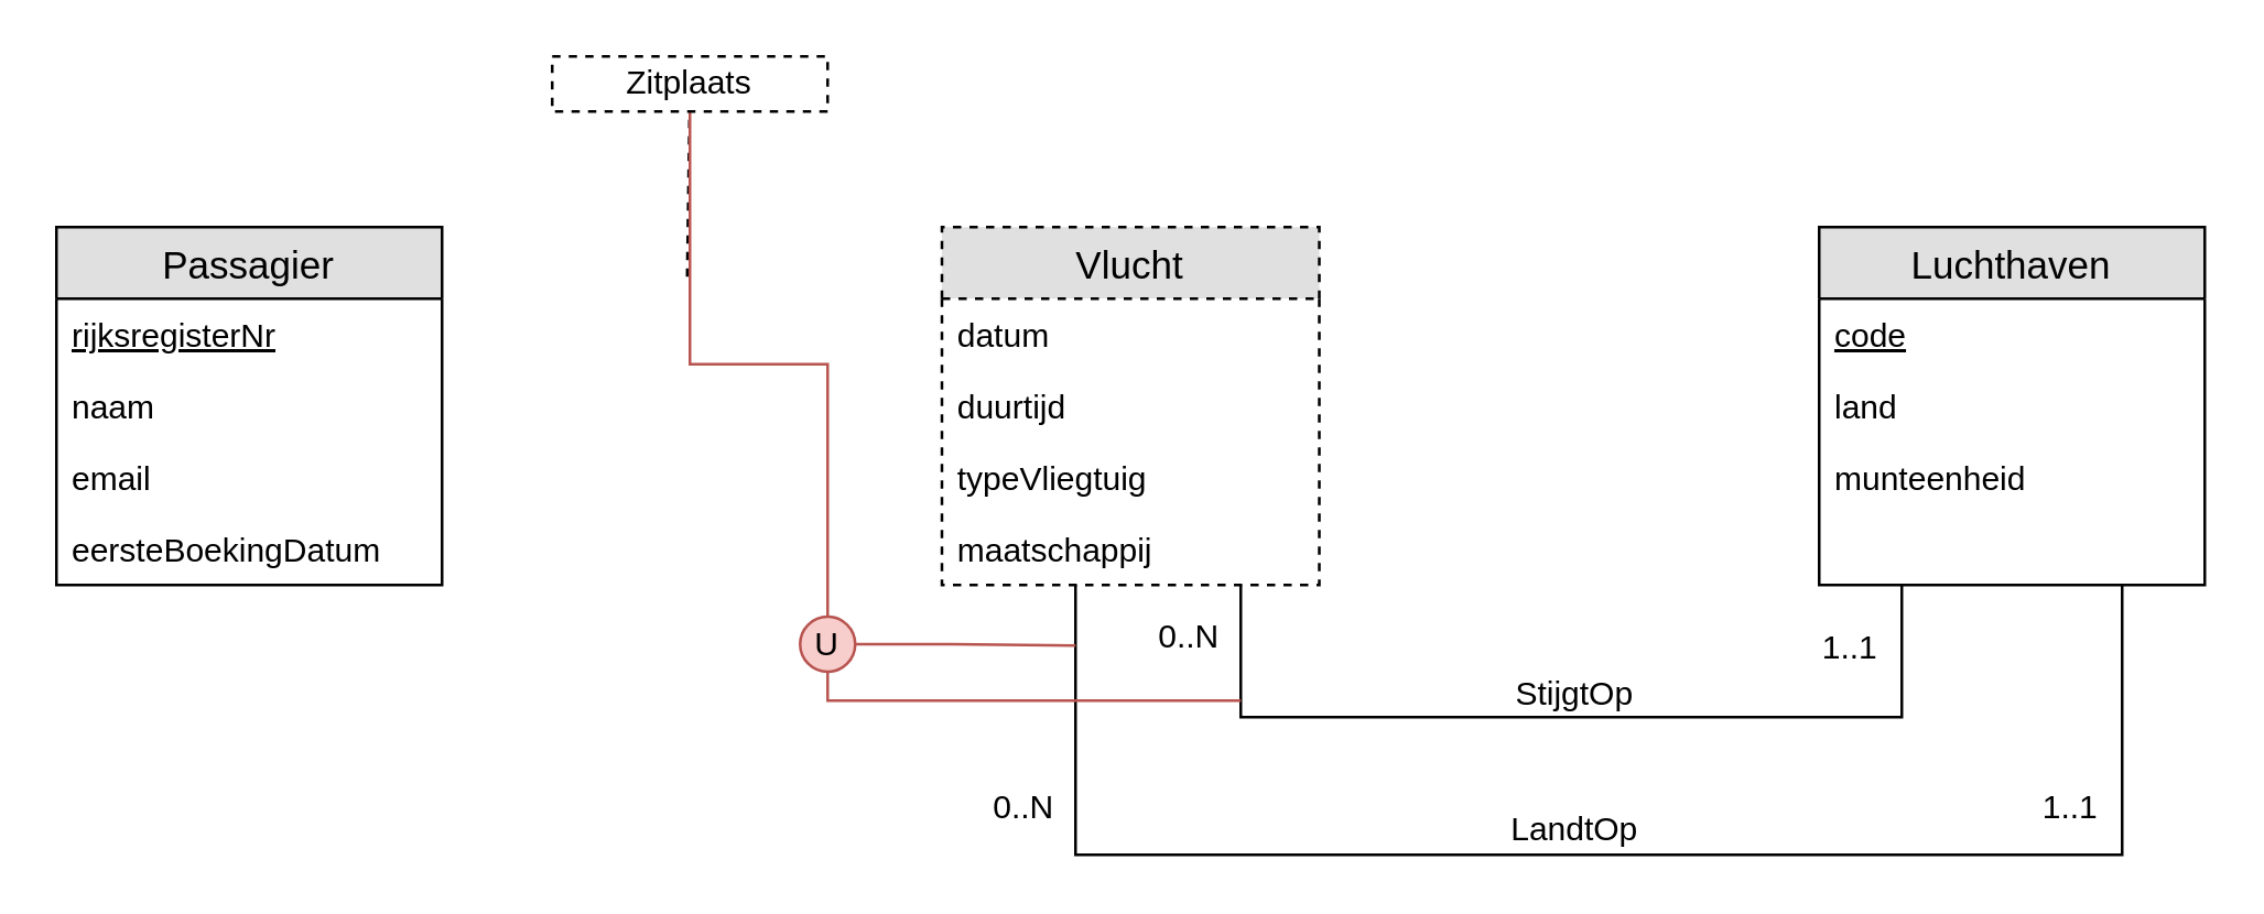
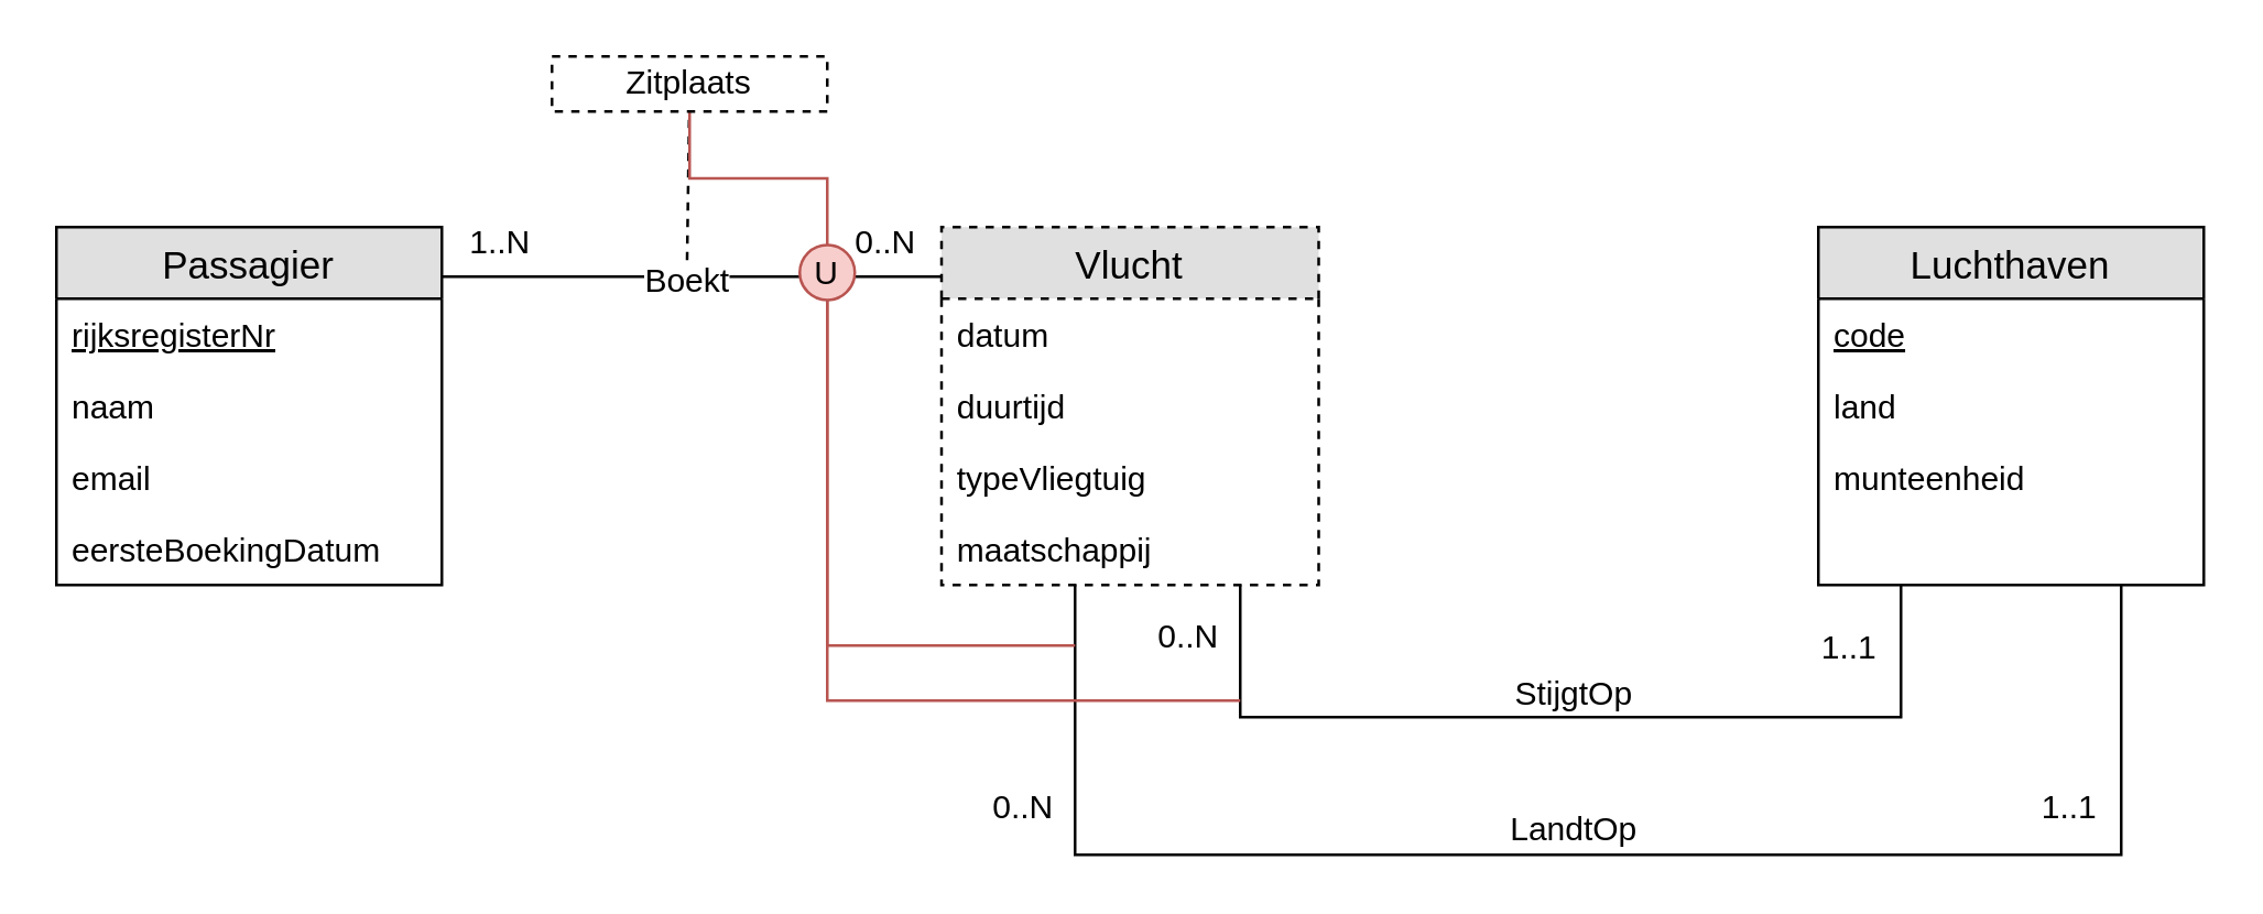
+ <mxCell id="25" value="" style="edgeStyle=orthogonalEdgeStyle;fontSize=12;html=1;endArrow=none;jumpSize=6;strokeWidth=1;endFill=0;rounded=0;jumpStyle=none;" parent="1" source="3" target="8" edge="1"><mxGeometry width="100" height="100" relative="1" as="geometry"><mxPoint x="59.569" y="269.5" as="sourcePoint" /><mxPoint x="389.224" y="269.5" as="targetPoint" /><Array as="points"><mxPoint x="290" y="100" /><mxPoint x="290" y="100" /></Array></mxGeometry></mxCell>
+ <mxCell id="26" value="1..N" style="text;html=1;resizable=0;points=[];align=center;verticalAlign=middle;labelBackgroundColor=#ffffff;" parent="25" vertex="1" connectable="0"><mxGeometry x="-0.884" y="-1" relative="1" as="geometry"><mxPoint x="9.5" y="-13.5" as="offset" /></mxGeometry></mxCell>
+ <mxCell id="27" value="0..N" style="text;html=1;resizable=0;points=[];align=center;verticalAlign=middle;labelBackgroundColor=#ffffff;" parent="25" vertex="1" connectable="0"><mxGeometry x="0.83" y="1" relative="1" as="geometry"><mxPoint x="-6" y="-11.5" as="offset" /></mxGeometry></mxCell>
+ <mxCell id="28" value="Boekt" style="text;html=1;resizable=0;points=[];align=center;verticalAlign=bottom;labelBackgroundColor=#ffffff;direction=south;" parent="25" vertex="1" connectable="0"><mxGeometry x="-0.025" y="-2" relative="1" as="geometry"><mxPoint y="7.5" as="offset" /></mxGeometry></mxCell>
- <mxCell id="29" value="U" style="ellipse;whiteSpace=wrap;html=1;aspect=fixed;fillColor=#f8cecc;strokeColor=#b85450;" parent="1" vertex="1"><mxGeometry x="290" y="223.5" width="20" height="20" as="geometry" /></mxCell>
+ <mxCell id="29" value="U" style="ellipse;whiteSpace=wrap;html=1;aspect=fixed;fillColor=#f8cecc;strokeColor=#b85450;" parent="1" vertex="1"><mxGeometry x="290" y="88.5" width="20" height="20" as="geometry" /></mxCell>
